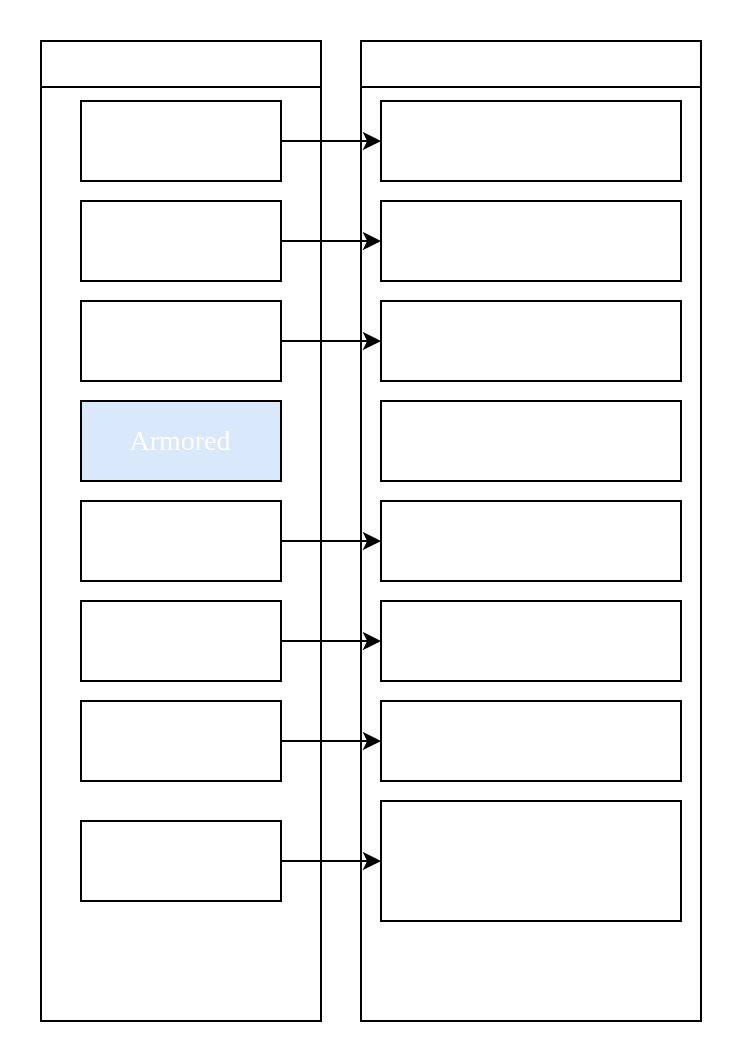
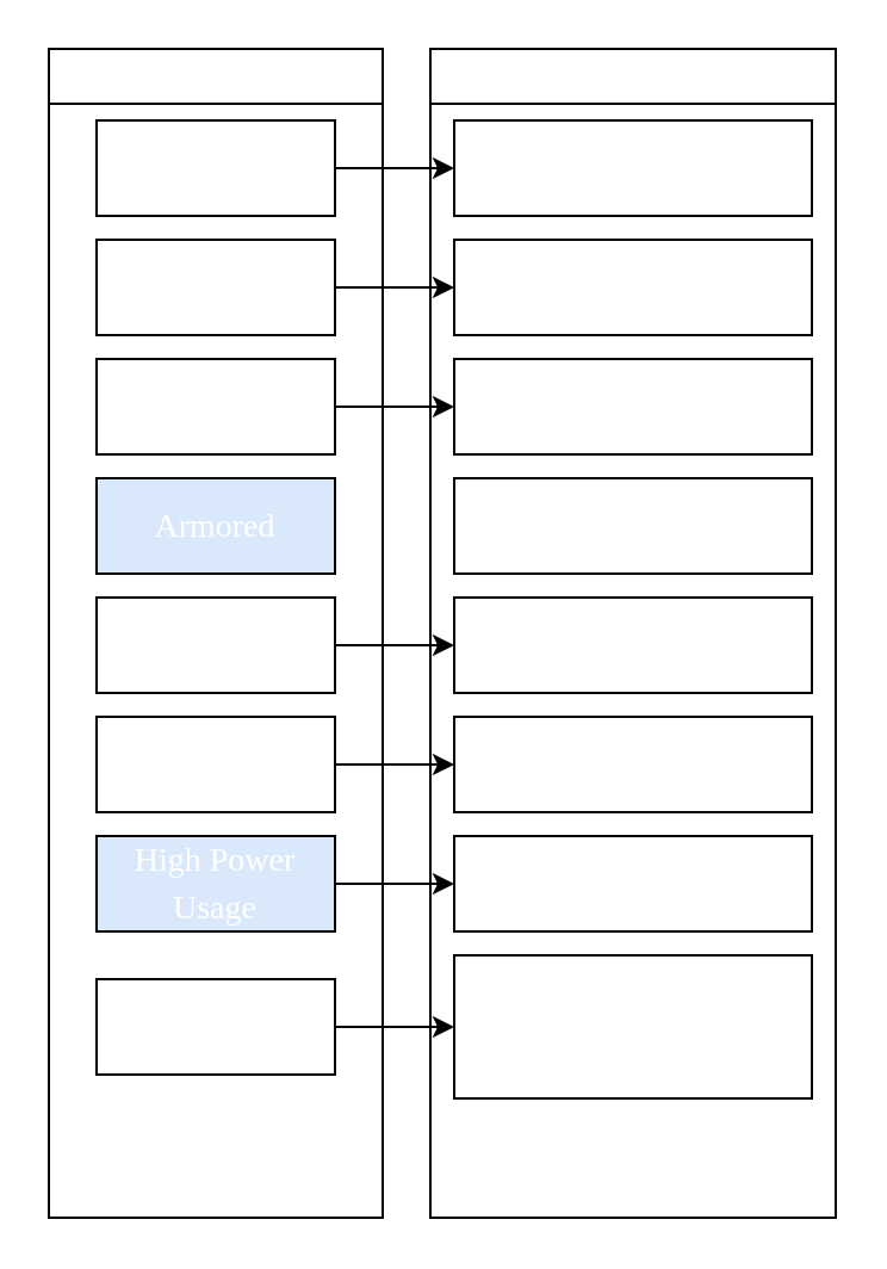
- <mxCell id="9" value="&lt;div style=&quot;line-height: 19px;&quot;&gt;&lt;div style=&quot;line-height: 19px;&quot;&gt;&lt;font face=&quot;Verdana&quot;&gt;&lt;span style=&quot;font-size: 14px;&quot;&gt;High Power Usage&lt;/span&gt;&lt;/font&gt;&lt;/div&gt;&lt;/div&gt;" style="rounded=0;whiteSpace=wrap;html=1;fontColor=#FFFFFF;labelBackgroundColor=none;" parent="2" vertex="1"><mxGeometry x="20" y="330" width="100" height="40" as="geometry" /></mxCell>
+ <mxCell id="9" value="&lt;div style=&quot;line-height: 19px;&quot;&gt;&lt;div style=&quot;line-height: 19px;&quot;&gt;&lt;font face=&quot;Verdana&quot;&gt;&lt;span style=&quot;font-size: 14px;&quot;&gt;High Power Usage&lt;/span&gt;&lt;/font&gt;&lt;/div&gt;&lt;/div&gt;" style="rounded=0;whiteSpace=wrap;html=1;fontColor=#FFFFFF;labelBackgroundColor=none;fillColor=#dae8fc;" parent="2" vertex="1"><mxGeometry x="20" y="330" width="100" height="40" as="geometry" /></mxCell>
